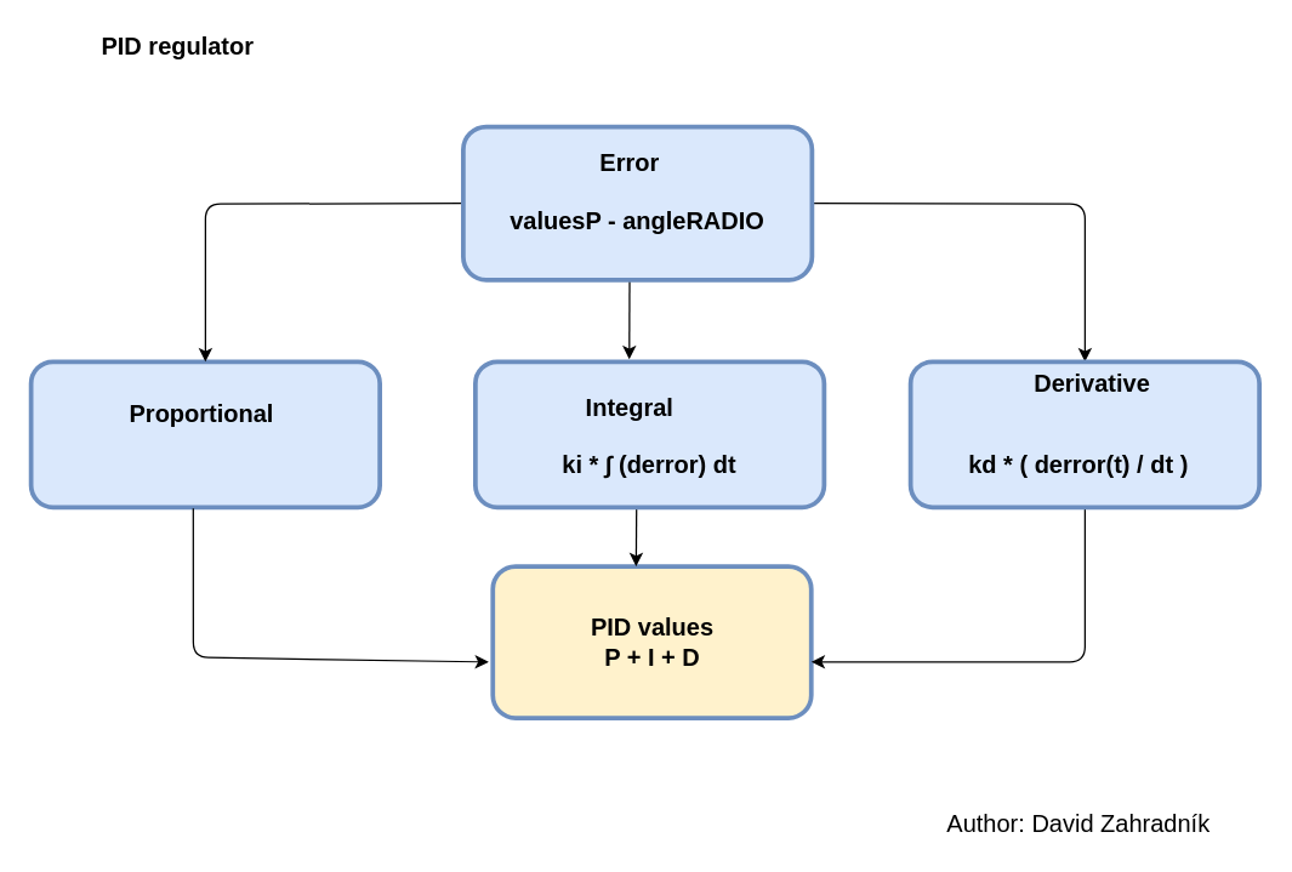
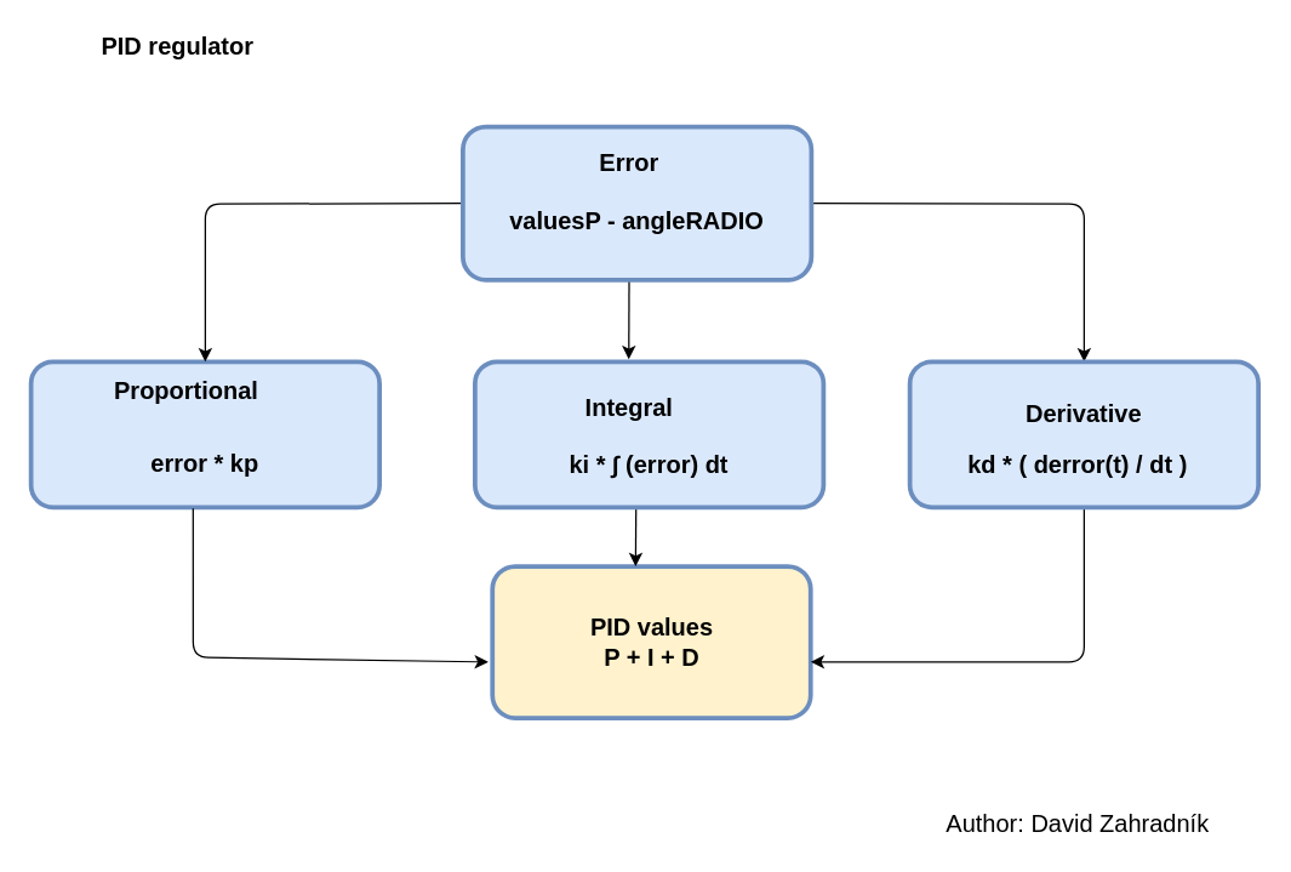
- <mxCell id="14" value="Derivative" style="text;html=1;strokeColor=none;fillColor=none;align=center;verticalAlign=middle;whiteSpace=wrap;rounded=0;fontSize=16;fontStyle=1" parent="1" vertex="1"><mxGeometry x="665" y="241.5" width="110" height="20" as="geometry" /></mxCell>
+ <mxCell id="14" value="Derivative" style="text;html=1;strokeColor=none;fillColor=none;align=center;verticalAlign=middle;whiteSpace=wrap;rounded=0;fontSize=16;fontStyle=1" parent="1" vertex="1"><mxGeometry x="660" y="261.5" width="110" height="20" as="geometry" /></mxCell>
- <mxCell id="3" value="Proportional&amp;nbsp;" style="text;html=1;strokeColor=none;fillColor=none;align=center;verticalAlign=middle;whiteSpace=wrap;rounded=0;fontSize=16;fontStyle=1" parent="1" vertex="1"><mxGeometry x="79.5" y="261.5" width="110" height="20" as="geometry" /></mxCell>
+ <mxCell id="3" value="Proportional&amp;nbsp;" style="text;html=1;strokeColor=none;fillColor=none;align=center;verticalAlign=middle;whiteSpace=wrap;rounded=0;fontSize=16;fontStyle=1" parent="1" vertex="1"><mxGeometry x="69.5" y="246.5" width="110" height="20" as="geometry" /></mxCell>
+ <mxCell id="18" value="error * kp" style="text;html=1;strokeColor=none;fillColor=none;align=center;verticalAlign=middle;whiteSpace=wrap;rounded=0;fontSize=16;fontStyle=1" parent="1" vertex="1"><mxGeometry x="34.5" y="283" width="200" height="43" as="geometry" /></mxCell>
- <mxCell id="19" value="ki *&amp;nbsp;&lt;span style=&quot;font-size: 16px;&quot;&gt;∫ (derror) dt&lt;/span&gt;" style="text;html=1;strokeColor=none;fillColor=none;align=center;verticalAlign=middle;whiteSpace=wrap;rounded=0;fontSize=16;fontStyle=1" parent="1" vertex="1"><mxGeometry x="328" y="284.5" width="200" height="43" as="geometry" /></mxCell>
+ <mxCell id="19" value="ki *&amp;nbsp;&lt;span style=&quot;font-size: 16px;&quot;&gt;∫ (error) dt&lt;/span&gt;" style="text;html=1;strokeColor=none;fillColor=none;align=center;verticalAlign=middle;whiteSpace=wrap;rounded=0;fontSize=16;fontStyle=1" parent="1" vertex="1"><mxGeometry x="328" y="284.5" width="200" height="43" as="geometry" /></mxCell>
